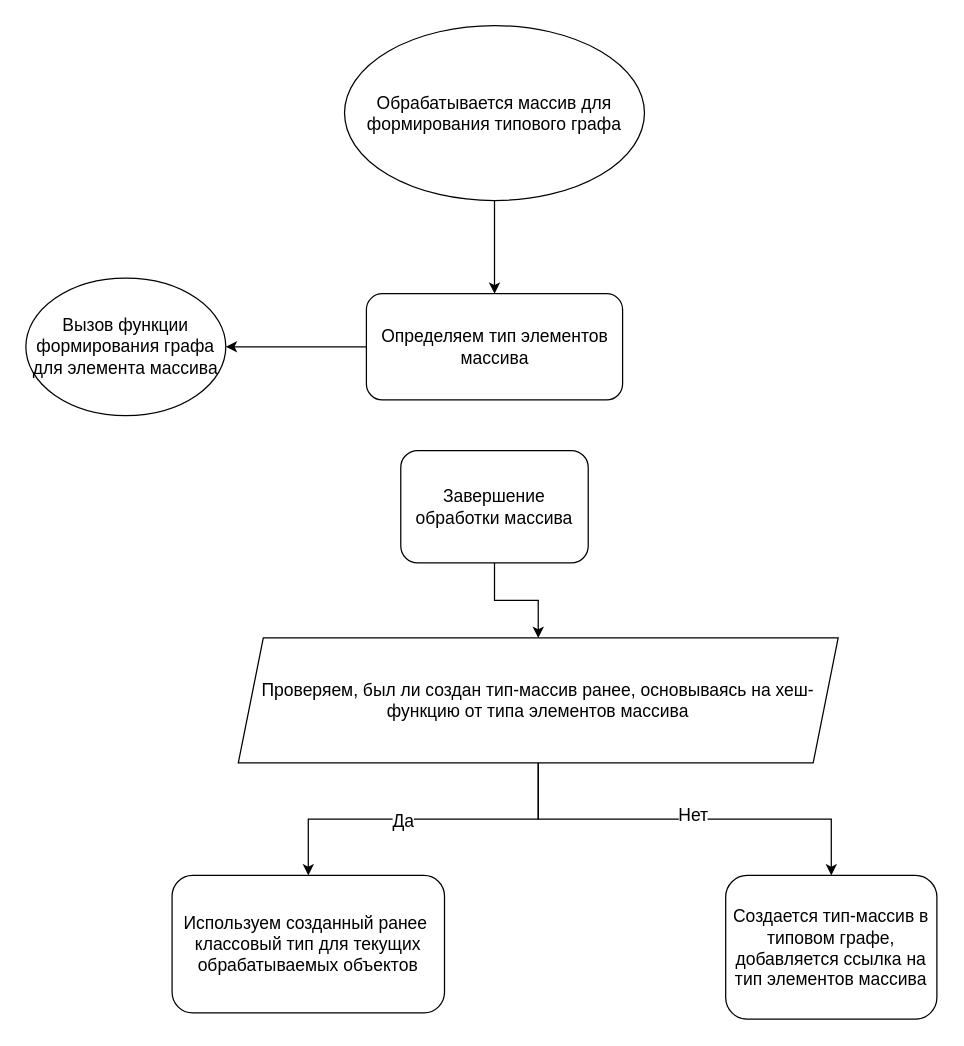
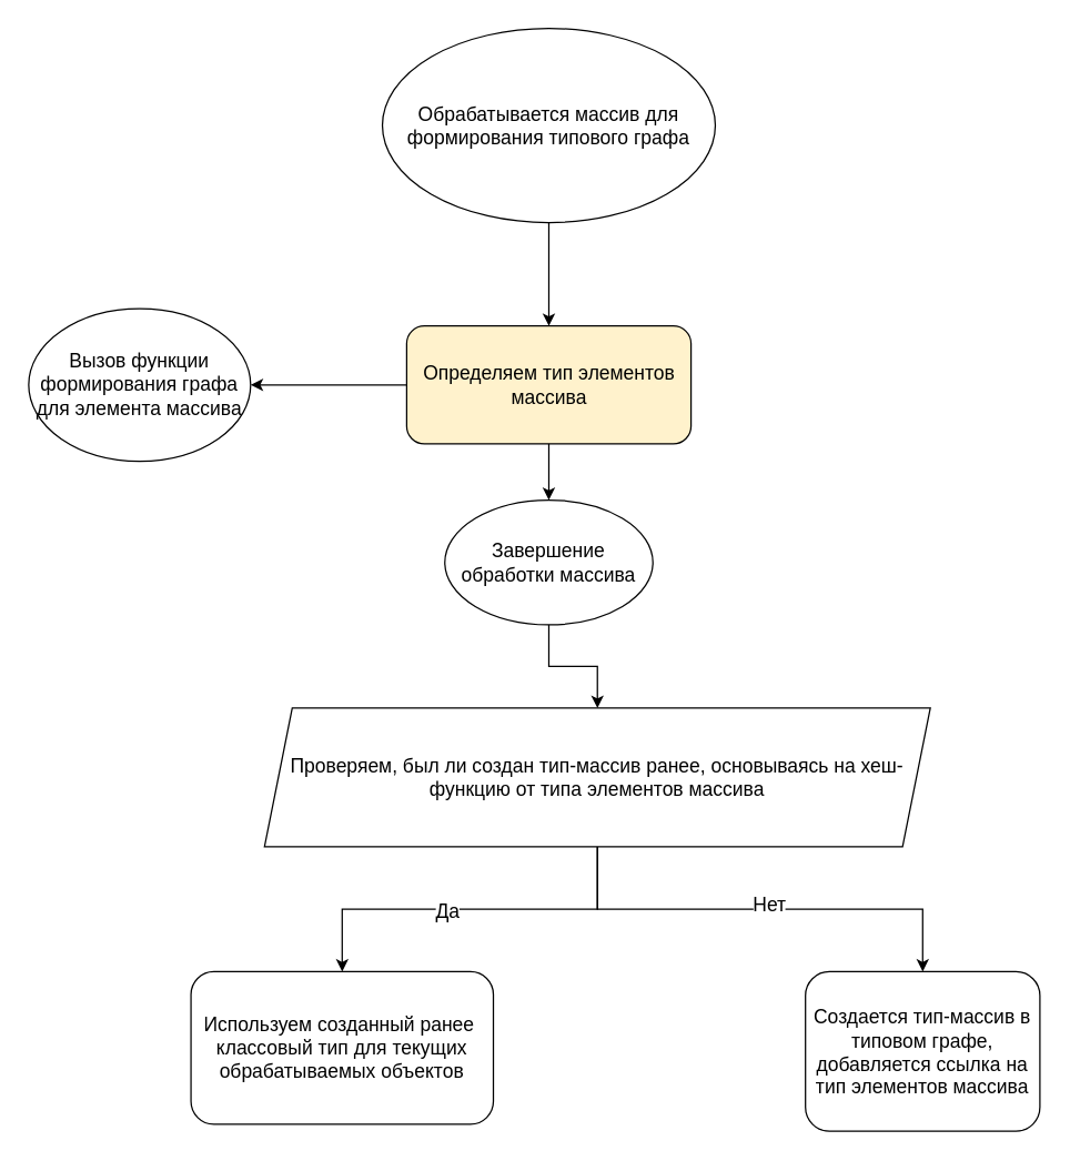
- <mxCell id="5" value="Определяем тип элементов массива" style="rounded=1;whiteSpace=wrap;html=1;fontSize=14;" vertex="1" parent="1"><mxGeometry x="292.5" y="234.5" width="205" height="85" as="geometry" /></mxCell>
+ <mxCell id="5" value="Определяем тип элементов массива" style="rounded=1;whiteSpace=wrap;html=1;fontSize=14;fillColor=#fff2cc;" vertex="1" parent="1"><mxGeometry x="292.5" y="234.5" width="205" height="85" as="geometry" /></mxCell>
+ <mxCell id="4" style="edgeStyle=orthogonalEdgeStyle;rounded=0;orthogonalLoop=1;jettySize=auto;html=1;fontSize=14;" edge="1" parent="1" source="5" target="7"><mxGeometry relative="1" as="geometry"><mxPoint x="395" y="390" as="targetPoint" /></mxGeometry></mxCell>
- <mxCell id="7" value="Завершение обработки массива" style="rounded=1;whiteSpace=wrap;html=1;fontSize=14;" vertex="1" parent="1"><mxGeometry x="320" y="360" width="150" height="90" as="geometry" /></mxCell>
+ <mxCell id="7" value="Завершение обработки массива" style="ellipse;whiteSpace=wrap;html=1;fontSize=14;" vertex="1" parent="1"><mxGeometry x="320" y="360" width="150" height="90" as="geometry" /></mxCell>
